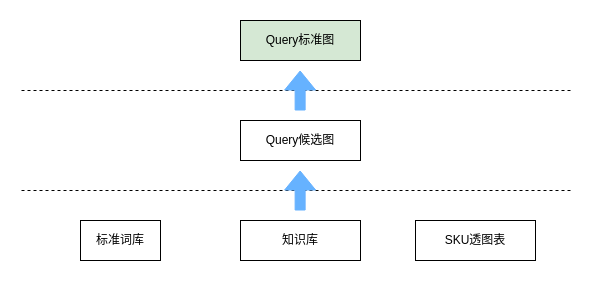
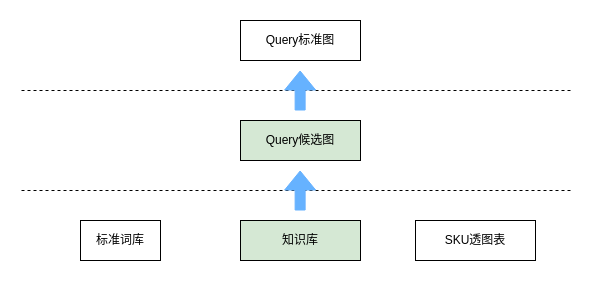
- <mxCell id="9" value="Query标准图" style="rounded=0;whiteSpace=wrap;html=1;fillColor=#d5e8d4;" vertex="1" parent="1"><mxGeometry x="240" y="20" width="120" height="40" as="geometry" /></mxCell>
+ <mxCell id="9" value="Query标准图" style="rounded=0;whiteSpace=wrap;html=1;" vertex="1" parent="1"><mxGeometry x="240" y="20" width="120" height="40" as="geometry" /></mxCell>
- <mxCell id="7" value="Query候选图" style="rounded=0;whiteSpace=wrap;html=1;" vertex="1" parent="1"><mxGeometry x="240" y="120" width="120" height="40" as="geometry" /></mxCell>
+ <mxCell id="7" value="Query候选图" style="rounded=0;whiteSpace=wrap;html=1;fillColor=#d5e8d4;" vertex="1" parent="1"><mxGeometry x="240" y="120" width="120" height="40" as="geometry" /></mxCell>
- <mxCell id="5" value="知识库" style="rounded=0;whiteSpace=wrap;html=1;" vertex="1" parent="1"><mxGeometry x="240" y="220" width="120" height="40" as="geometry" /></mxCell>
+ <mxCell id="5" value="知识库" style="rounded=0;whiteSpace=wrap;html=1;fillColor=#d5e8d4;" vertex="1" parent="1"><mxGeometry x="240" y="220" width="120" height="40" as="geometry" /></mxCell>
